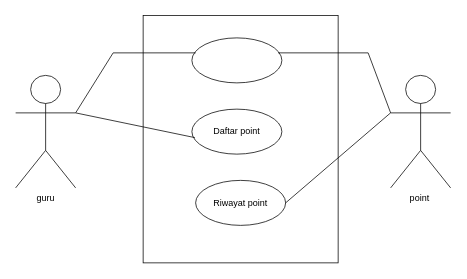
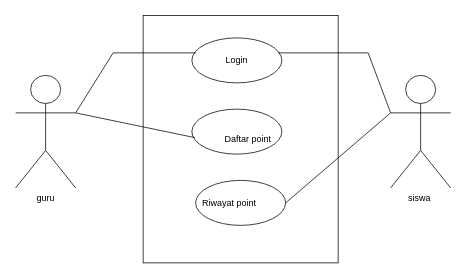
+ <mxCell id="6" value="Login" style="text;strokeColor=none;align=center;fillColor=none;html=1;verticalAlign=middle;whiteSpace=wrap;rounded=0;" vertex="1" parent="1"><mxGeometry x="285" y="65" width="60" height="30" as="geometry" /></mxCell>
- <mxCell id="8" value="Daftar point" style="text;strokeColor=none;align=center;fillColor=none;html=1;verticalAlign=middle;whiteSpace=wrap;rounded=0;" vertex="1" parent="1"><mxGeometry x="280" y="160" width="70" height="30" as="geometry" /></mxCell>
+ <mxCell id="8" value="Daftar point" style="text;strokeColor=none;align=center;fillColor=none;html=1;verticalAlign=middle;whiteSpace=wrap;rounded=0;" vertex="1" parent="1"><mxGeometry x="295" y="170" width="70" height="30" as="geometry" /></mxCell>
- <mxCell id="4" value="point&amp;nbsp;" style="shape=umlActor;verticalLabelPosition=bottom;verticalAlign=top;html=1;outlineConnect=0;" vertex="1" parent="1"><mxGeometry x="520" y="100" width="80" height="150" as="geometry" /></mxCell>
+ <mxCell id="4" value="siswa&amp;nbsp;" style="shape=umlActor;verticalLabelPosition=bottom;verticalAlign=top;html=1;outlineConnect=0;" vertex="1" parent="1"><mxGeometry x="520" y="100" width="80" height="150" as="geometry" /></mxCell>
- <mxCell id="10" value="Riwayat point" style="text;strokeColor=none;align=center;fillColor=none;html=1;verticalAlign=middle;whiteSpace=wrap;rounded=0;" vertex="1" parent="1"><mxGeometry x="280" y="252.5" width="80" height="35" as="geometry" /></mxCell>
+ <mxCell id="10" value="Riwayat point" style="text;strokeColor=none;align=center;fillColor=none;html=1;verticalAlign=middle;whiteSpace=wrap;rounded=0;" vertex="1" parent="1"><mxGeometry x="265" y="252.5" width="80" height="35" as="geometry" /></mxCell>
